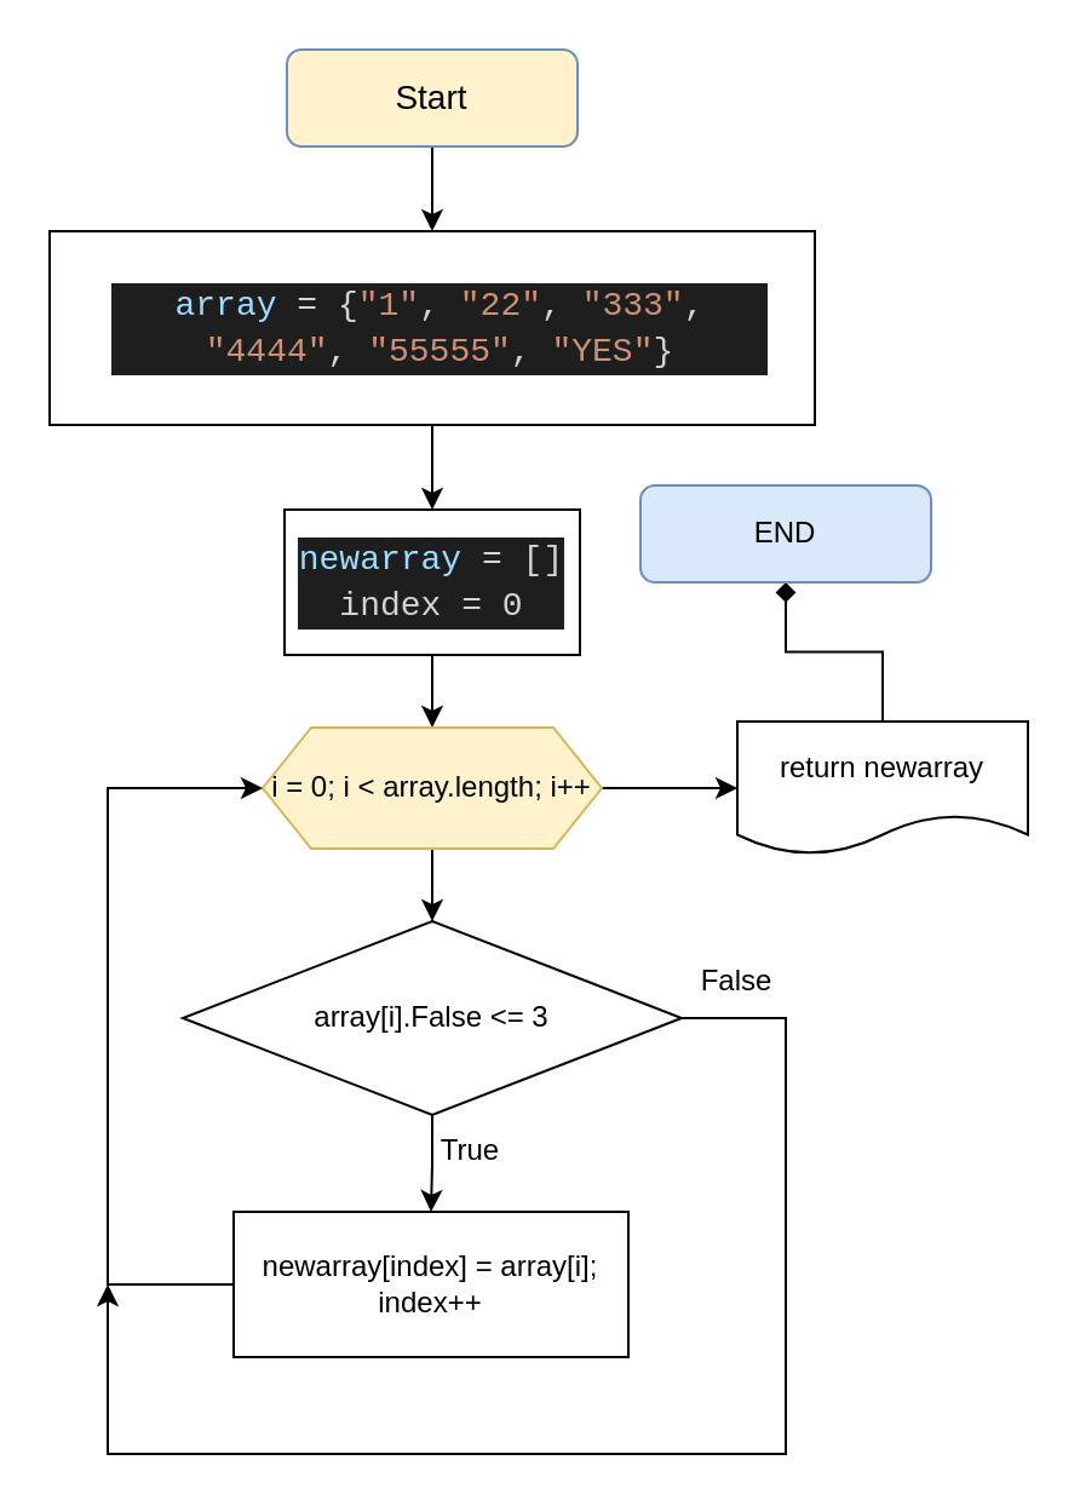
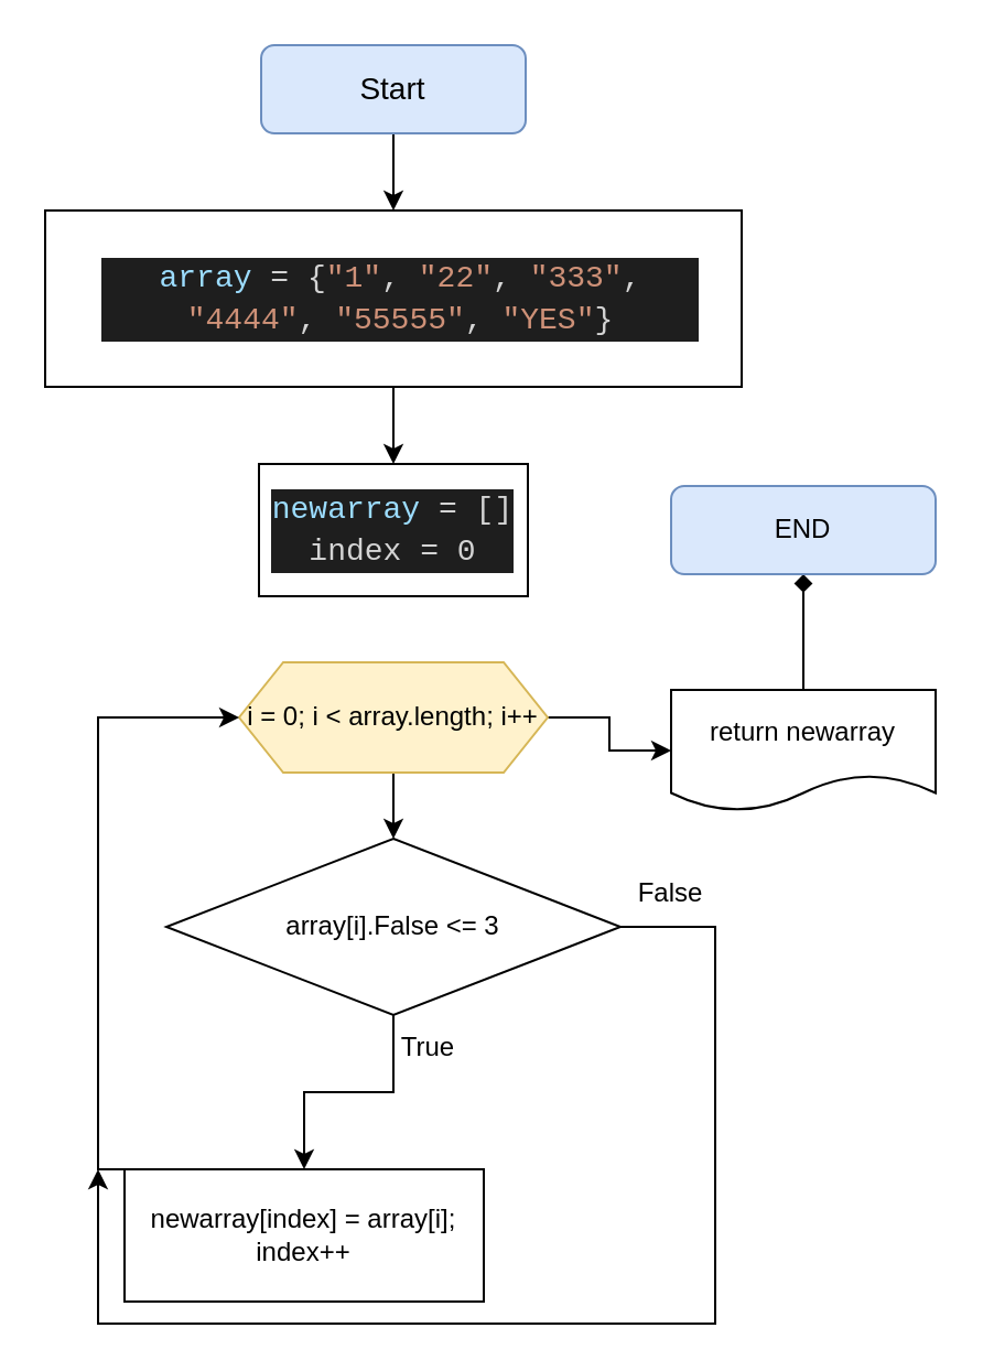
- <mxCell id="3" value="&lt;font style=&quot;font-size: 14px;&quot;&gt;Start&lt;/font&gt;" style="rounded=1;whiteSpace=wrap;html=1;fillColor=#fff2cc;strokeColor=#6c8ebf;" parent="1" vertex="1"><mxGeometry x="118" y="20" width="120" height="40" as="geometry" /></mxCell>
+ <mxCell id="3" value="&lt;font style=&quot;font-size: 14px;&quot;&gt;Start&lt;/font&gt;" style="rounded=1;whiteSpace=wrap;html=1;fillColor=#dae8fc;strokeColor=#6c8ebf;" parent="1" vertex="1"><mxGeometry x="118" y="20" width="120" height="40" as="geometry" /></mxCell>
- <mxCell id="21" value="END" style="rounded=1;whiteSpace=wrap;html=1;fillColor=#dae8fc;strokeColor=#6c8ebf;" parent="1" vertex="1"><mxGeometry x="264" y="200" width="120" height="40" as="geometry" /></mxCell>
+ <mxCell id="21" value="END" style="rounded=1;whiteSpace=wrap;html=1;fillColor=#dae8fc;strokeColor=#6c8ebf;" parent="1" vertex="1"><mxGeometry x="304" y="220" width="120" height="40" as="geometry" /></mxCell>
- <mxCell id="7" style="edgeStyle=orthogonalEdgeStyle;rounded=0;orthogonalLoop=1;jettySize=auto;html=1;entryX=0.5;entryY=0;entryDx=0;entryDy=0;" parent="1" source="8" target="14" edge="1"><mxGeometry relative="1" as="geometry" /></mxCell>
- <mxCell id="20" value="return newarray" style="shape=document;whiteSpace=wrap;html=1;boundedLbl=1;" parent="1" vertex="1"><mxGeometry x="304" y="297.5" width="120" height="55" as="geometry" /></mxCell>
+ <mxCell id="20" value="return newarray" style="shape=document;whiteSpace=wrap;html=1;boundedLbl=1;" parent="1" vertex="1"><mxGeometry x="304" y="312.5" width="120" height="55" as="geometry" /></mxCell>
- <mxCell id="16" value="newarray[index] = array[i];&lt;br&gt;index++" style="rounded=0;whiteSpace=wrap;html=1;" parent="1" vertex="1"><mxGeometry x="96" y="500" width="163" height="60" as="geometry" /></mxCell>
+ <mxCell id="16" value="newarray[index] = array[i];&lt;br&gt;index++" style="rounded=0;whiteSpace=wrap;html=1;" parent="1" vertex="1"><mxGeometry x="56" y="530" width="163" height="60" as="geometry" /></mxCell>
